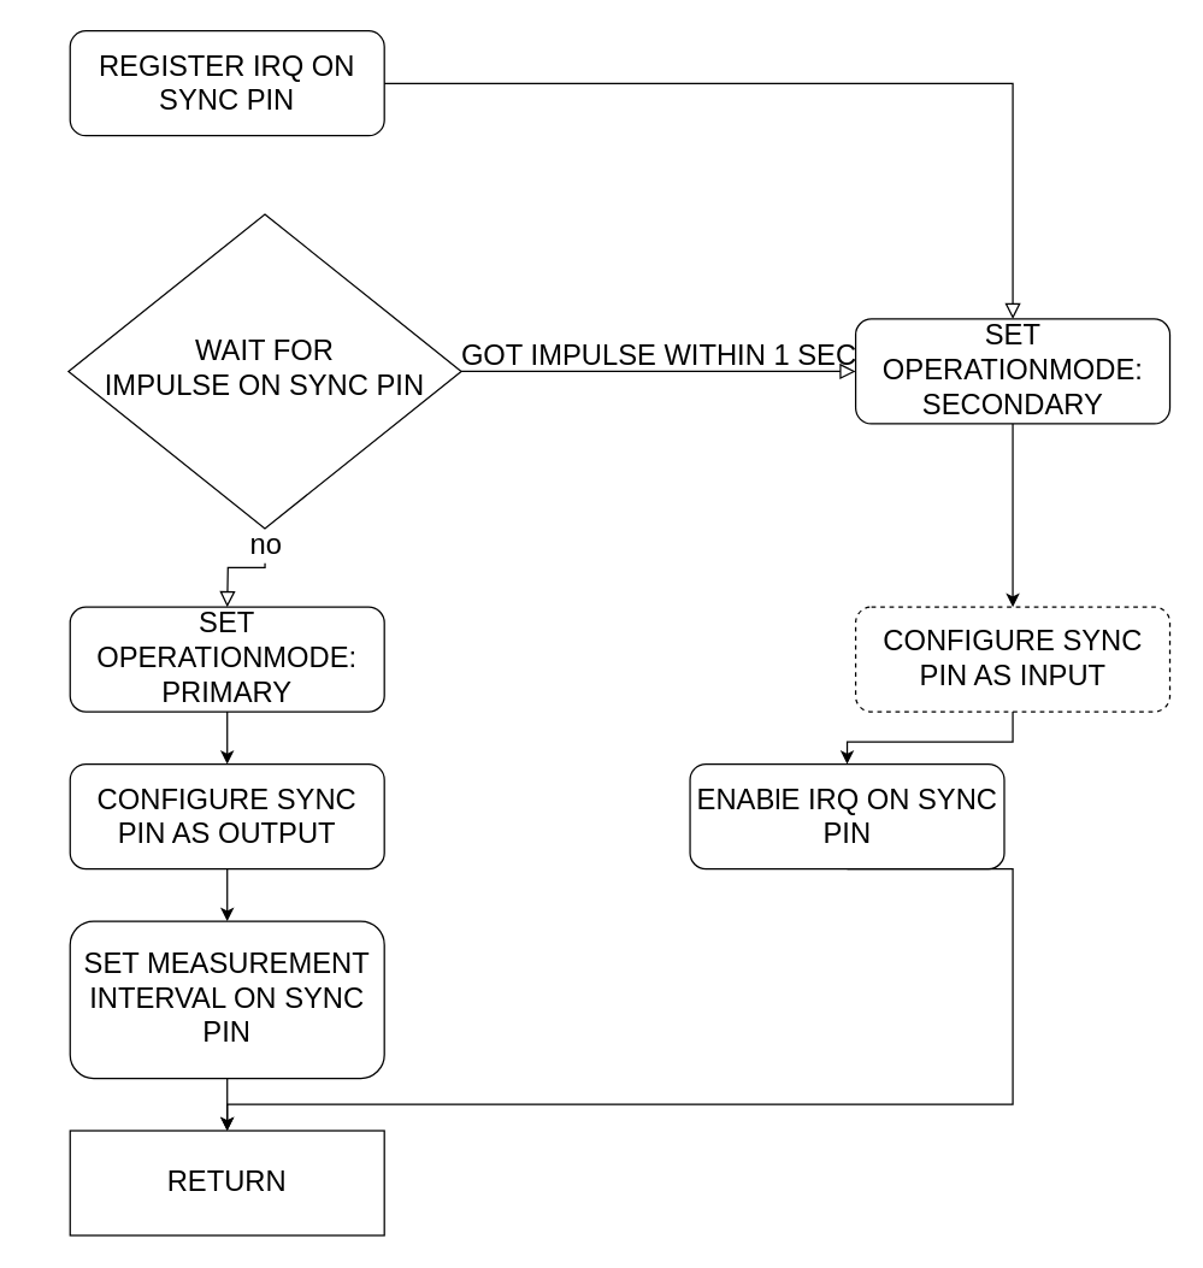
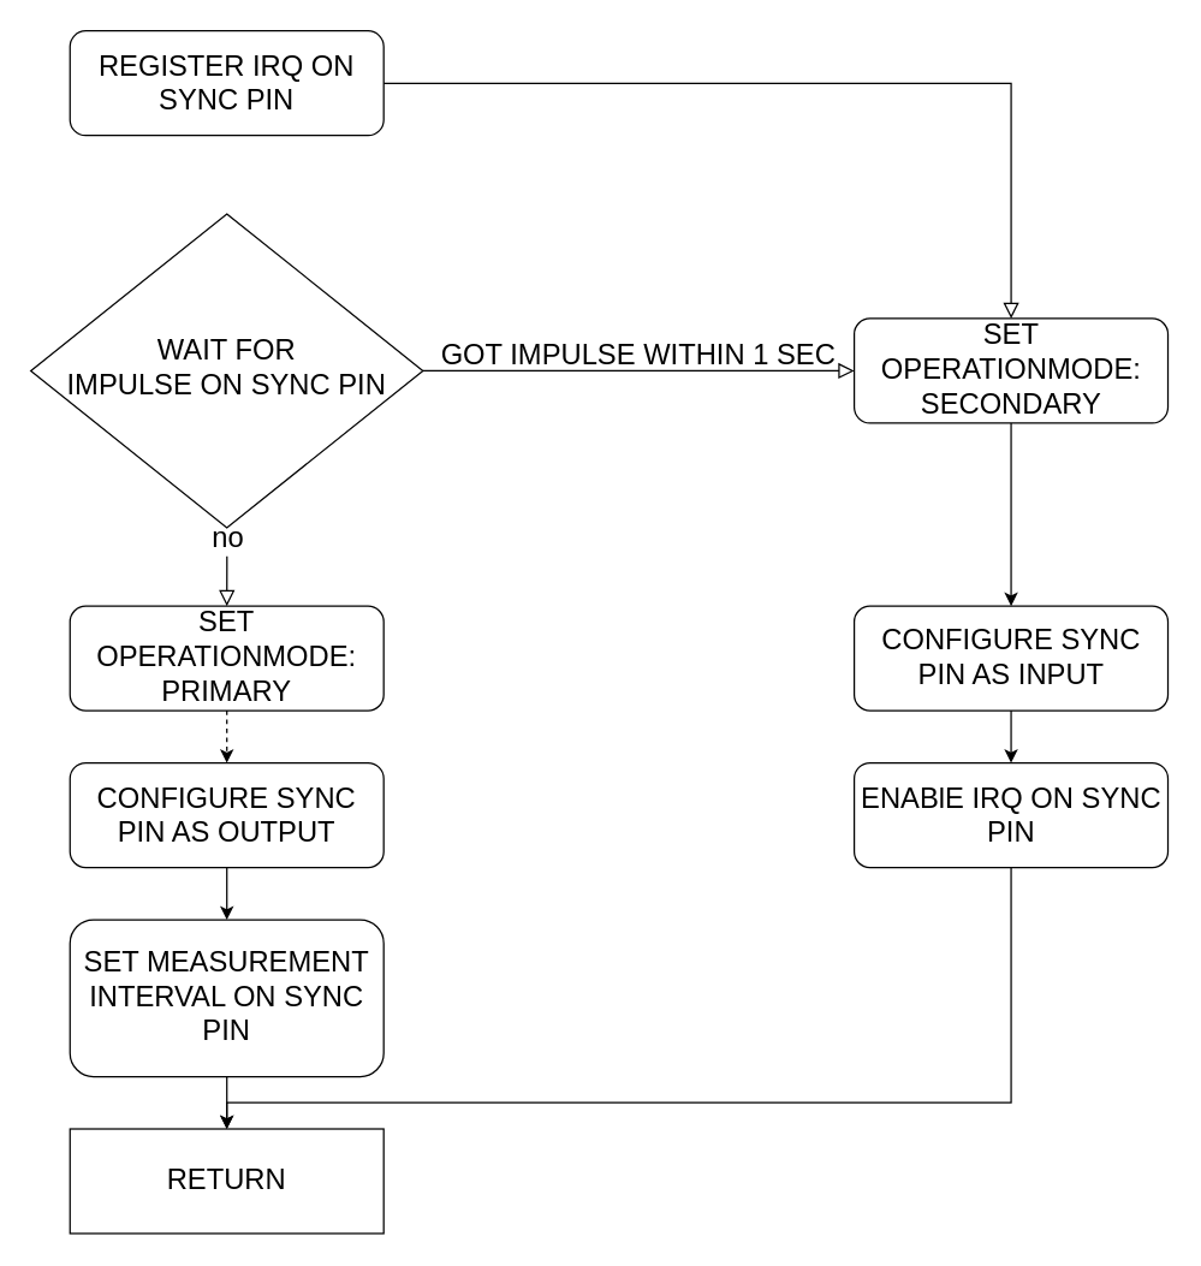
- <mxCell id="6" value="WAIT FOR&lt;br style=&quot;font-size: 19px;&quot;&gt;IMPULSE ON SYNC PIN" style="rhombus;whiteSpace=wrap;html=1;shadow=0;fontFamily=Helvetica;fontSize=19;align=center;strokeWidth=1;spacing=6;spacingTop=-4;" parent="2" vertex="1"><mxGeometry x="25" y="121.739" width="260.872" height="208.696" as="geometry" /></mxCell>
+ <mxCell id="6" value="WAIT FOR&lt;br style=&quot;font-size: 19px;&quot;&gt;IMPULSE ON SYNC PIN" style="rhombus;whiteSpace=wrap;html=1;shadow=0;fontFamily=Helvetica;fontSize=19;align=center;strokeWidth=1;spacing=6;spacingTop=-4;" parent="2" vertex="1"><mxGeometry y="121.739" width="260.872" height="208.696" as="geometry" /></mxCell>
- <mxCell id="20" value="CONFIGURE SYNC PIN AS INPUT" style="rounded=1;whiteSpace=wrap;html=1;fontSize=19;glass=0;strokeWidth=1;shadow=0;dashed=1;" parent="2" vertex="1"><mxGeometry x="547.832" y="382.609" width="208.698" height="69.565" as="geometry" /></mxCell>
+ <mxCell id="20" value="CONFIGURE SYNC PIN AS INPUT" style="rounded=1;whiteSpace=wrap;html=1;fontSize=19;glass=0;strokeWidth=1;shadow=0;" parent="2" vertex="1"><mxGeometry x="547.832" y="382.609" width="208.698" height="69.565" as="geometry" /></mxCell>
- <mxCell id="15" style="edgeStyle=orthogonalEdgeStyle;rounded=0;orthogonalLoop=1;jettySize=auto;html=1;exitX=0.5;exitY=1;exitDx=0;exitDy=0;entryX=0.5;entryY=0;entryDx=0;entryDy=0;fontSize=19;" parent="2" source="11" target="14" edge="1"><mxGeometry relative="1" as="geometry" /></mxCell>
+ <mxCell id="15" style="edgeStyle=orthogonalEdgeStyle;rounded=0;orthogonalLoop=1;jettySize=auto;html=1;exitX=0.5;exitY=1;exitDx=0;exitDy=0;entryX=0.5;entryY=0;entryDx=0;entryDy=0;fontSize=19;dashed=1;" parent="2" source="11" target="14" edge="1"><mxGeometry relative="1" as="geometry" /></mxCell>
- <mxCell id="13" value="ENABlE IRQ ON SYNC PIN" style="rounded=1;whiteSpace=wrap;html=1;fontSize=19;glass=0;strokeWidth=1;shadow=0;" parent="2" vertex="1"><mxGeometry x="437.832" y="486.957" width="208.698" height="69.565" as="geometry" /></mxCell>
+ <mxCell id="13" value="ENABlE IRQ ON SYNC PIN" style="rounded=1;whiteSpace=wrap;html=1;fontSize=19;glass=0;strokeWidth=1;shadow=0;" parent="2" vertex="1"><mxGeometry x="547.832" y="486.957" width="208.698" height="69.565" as="geometry" /></mxCell>
